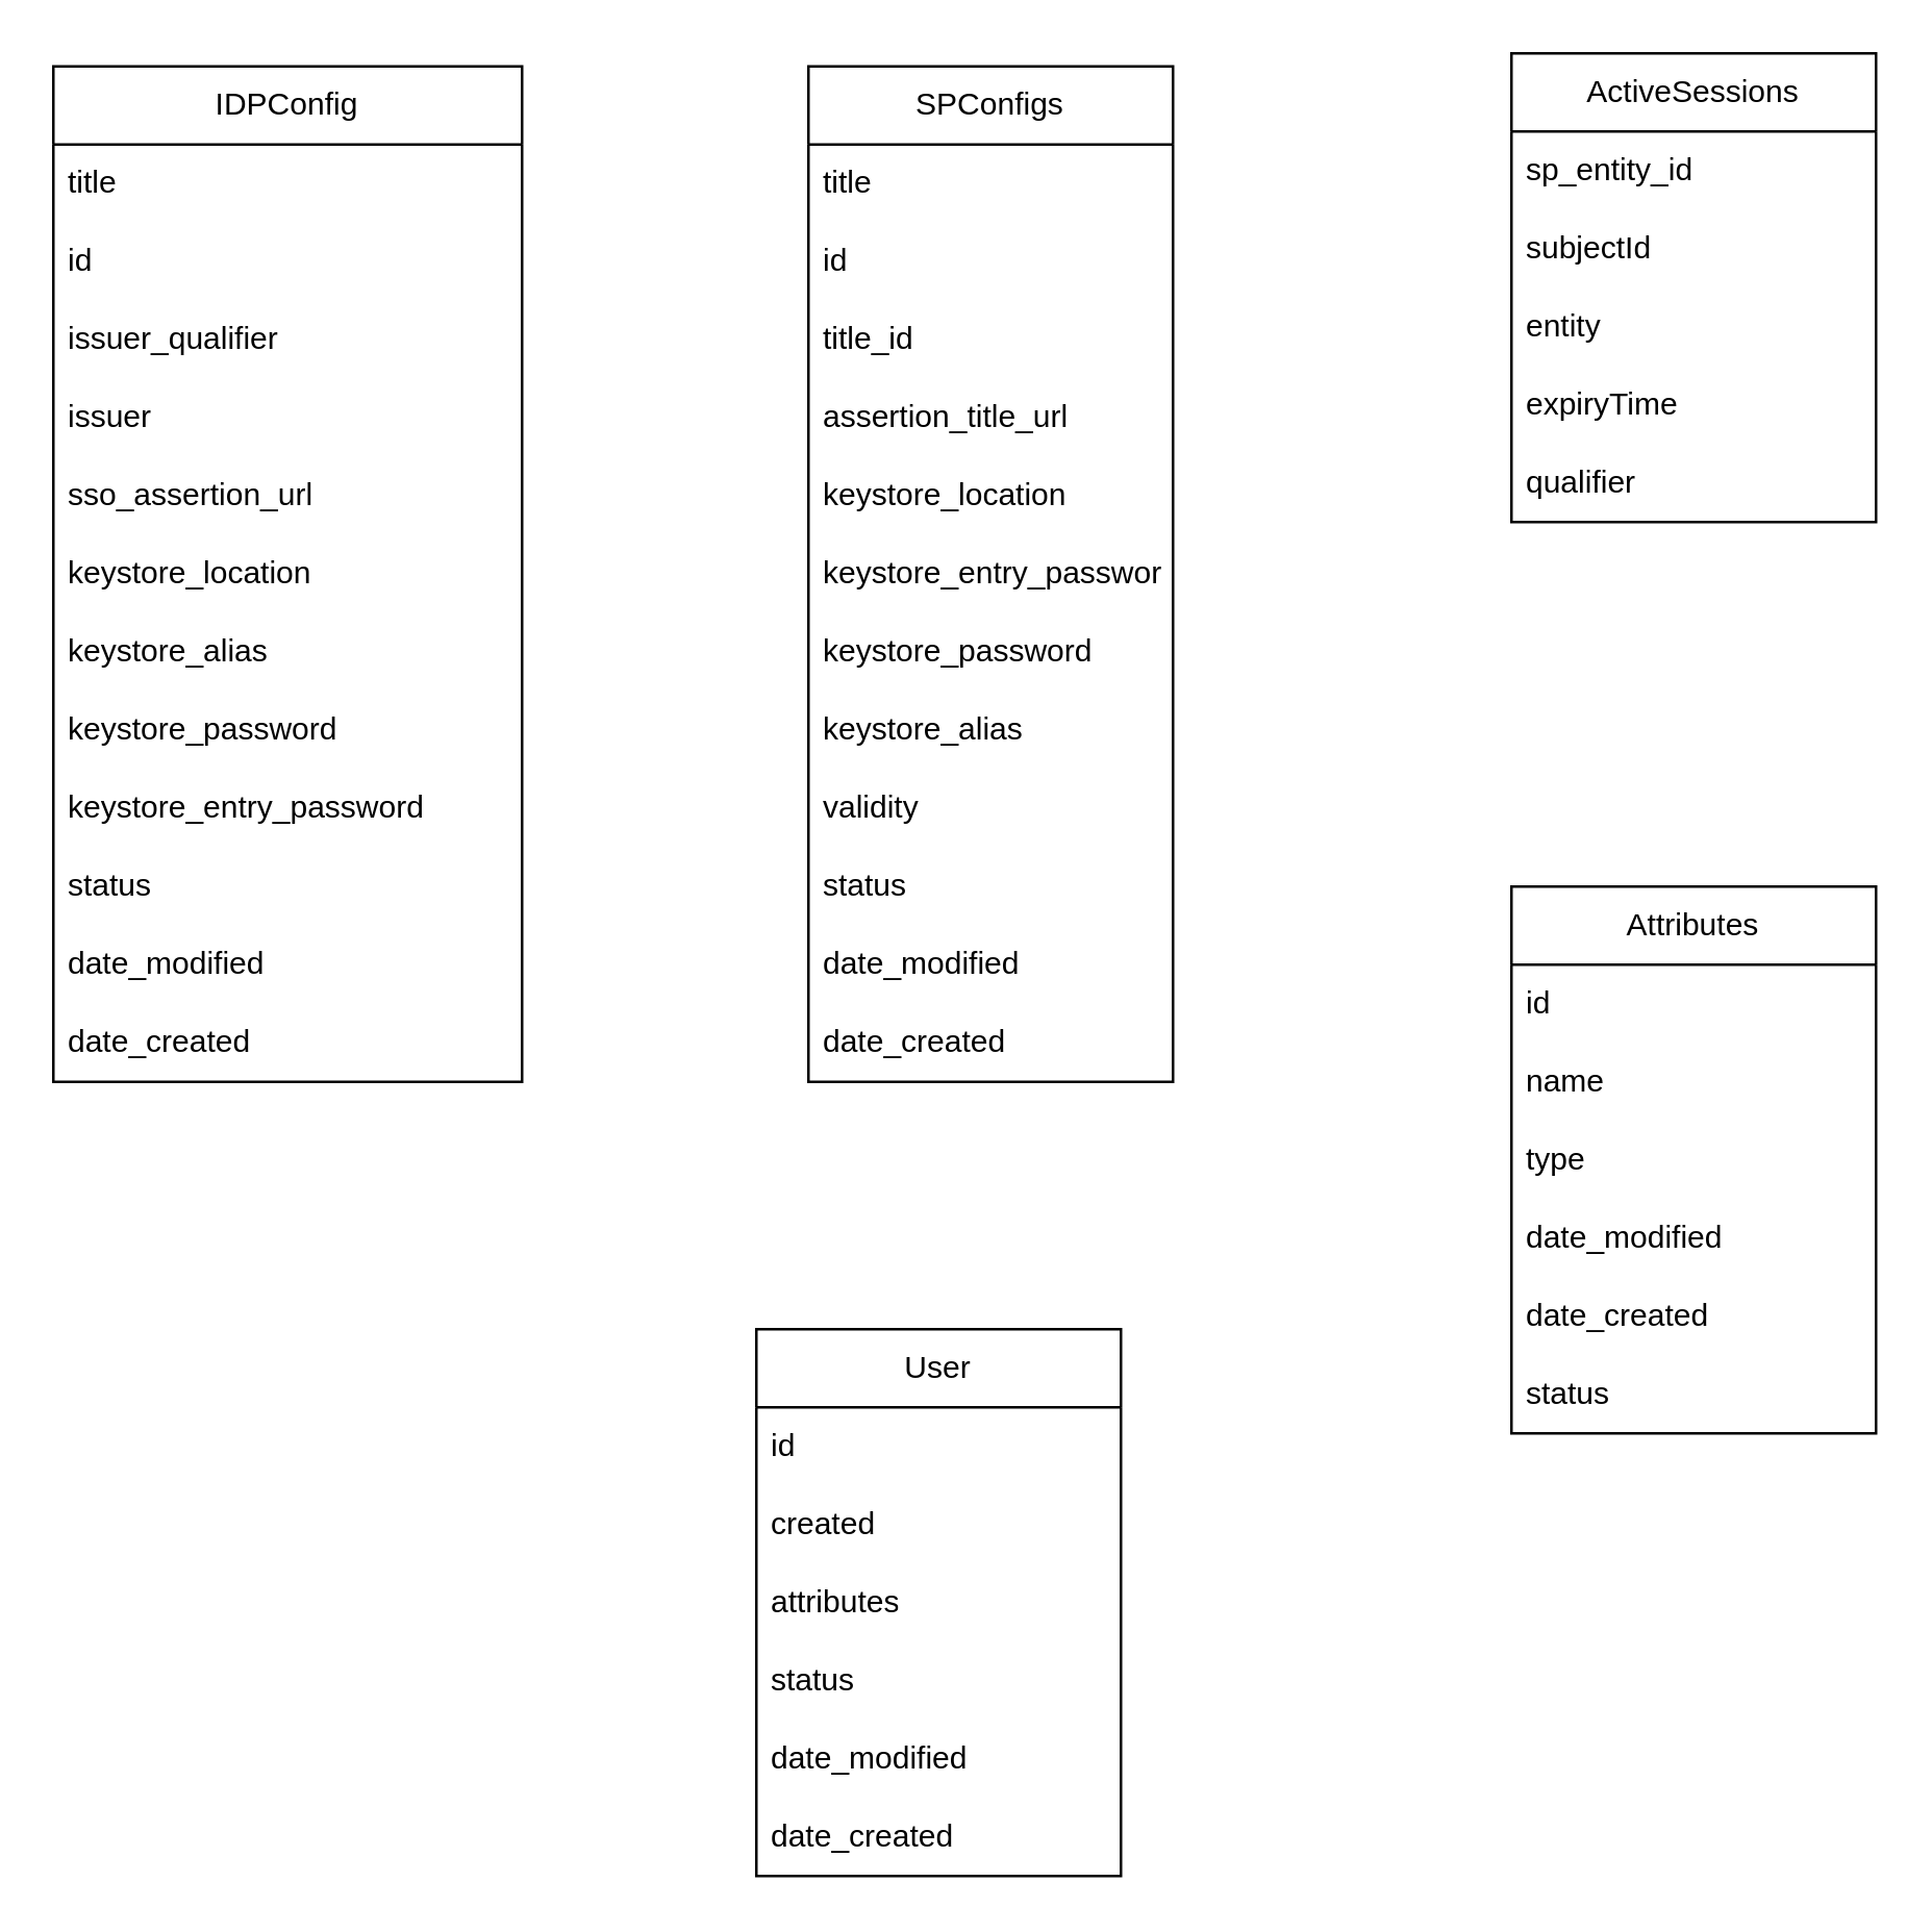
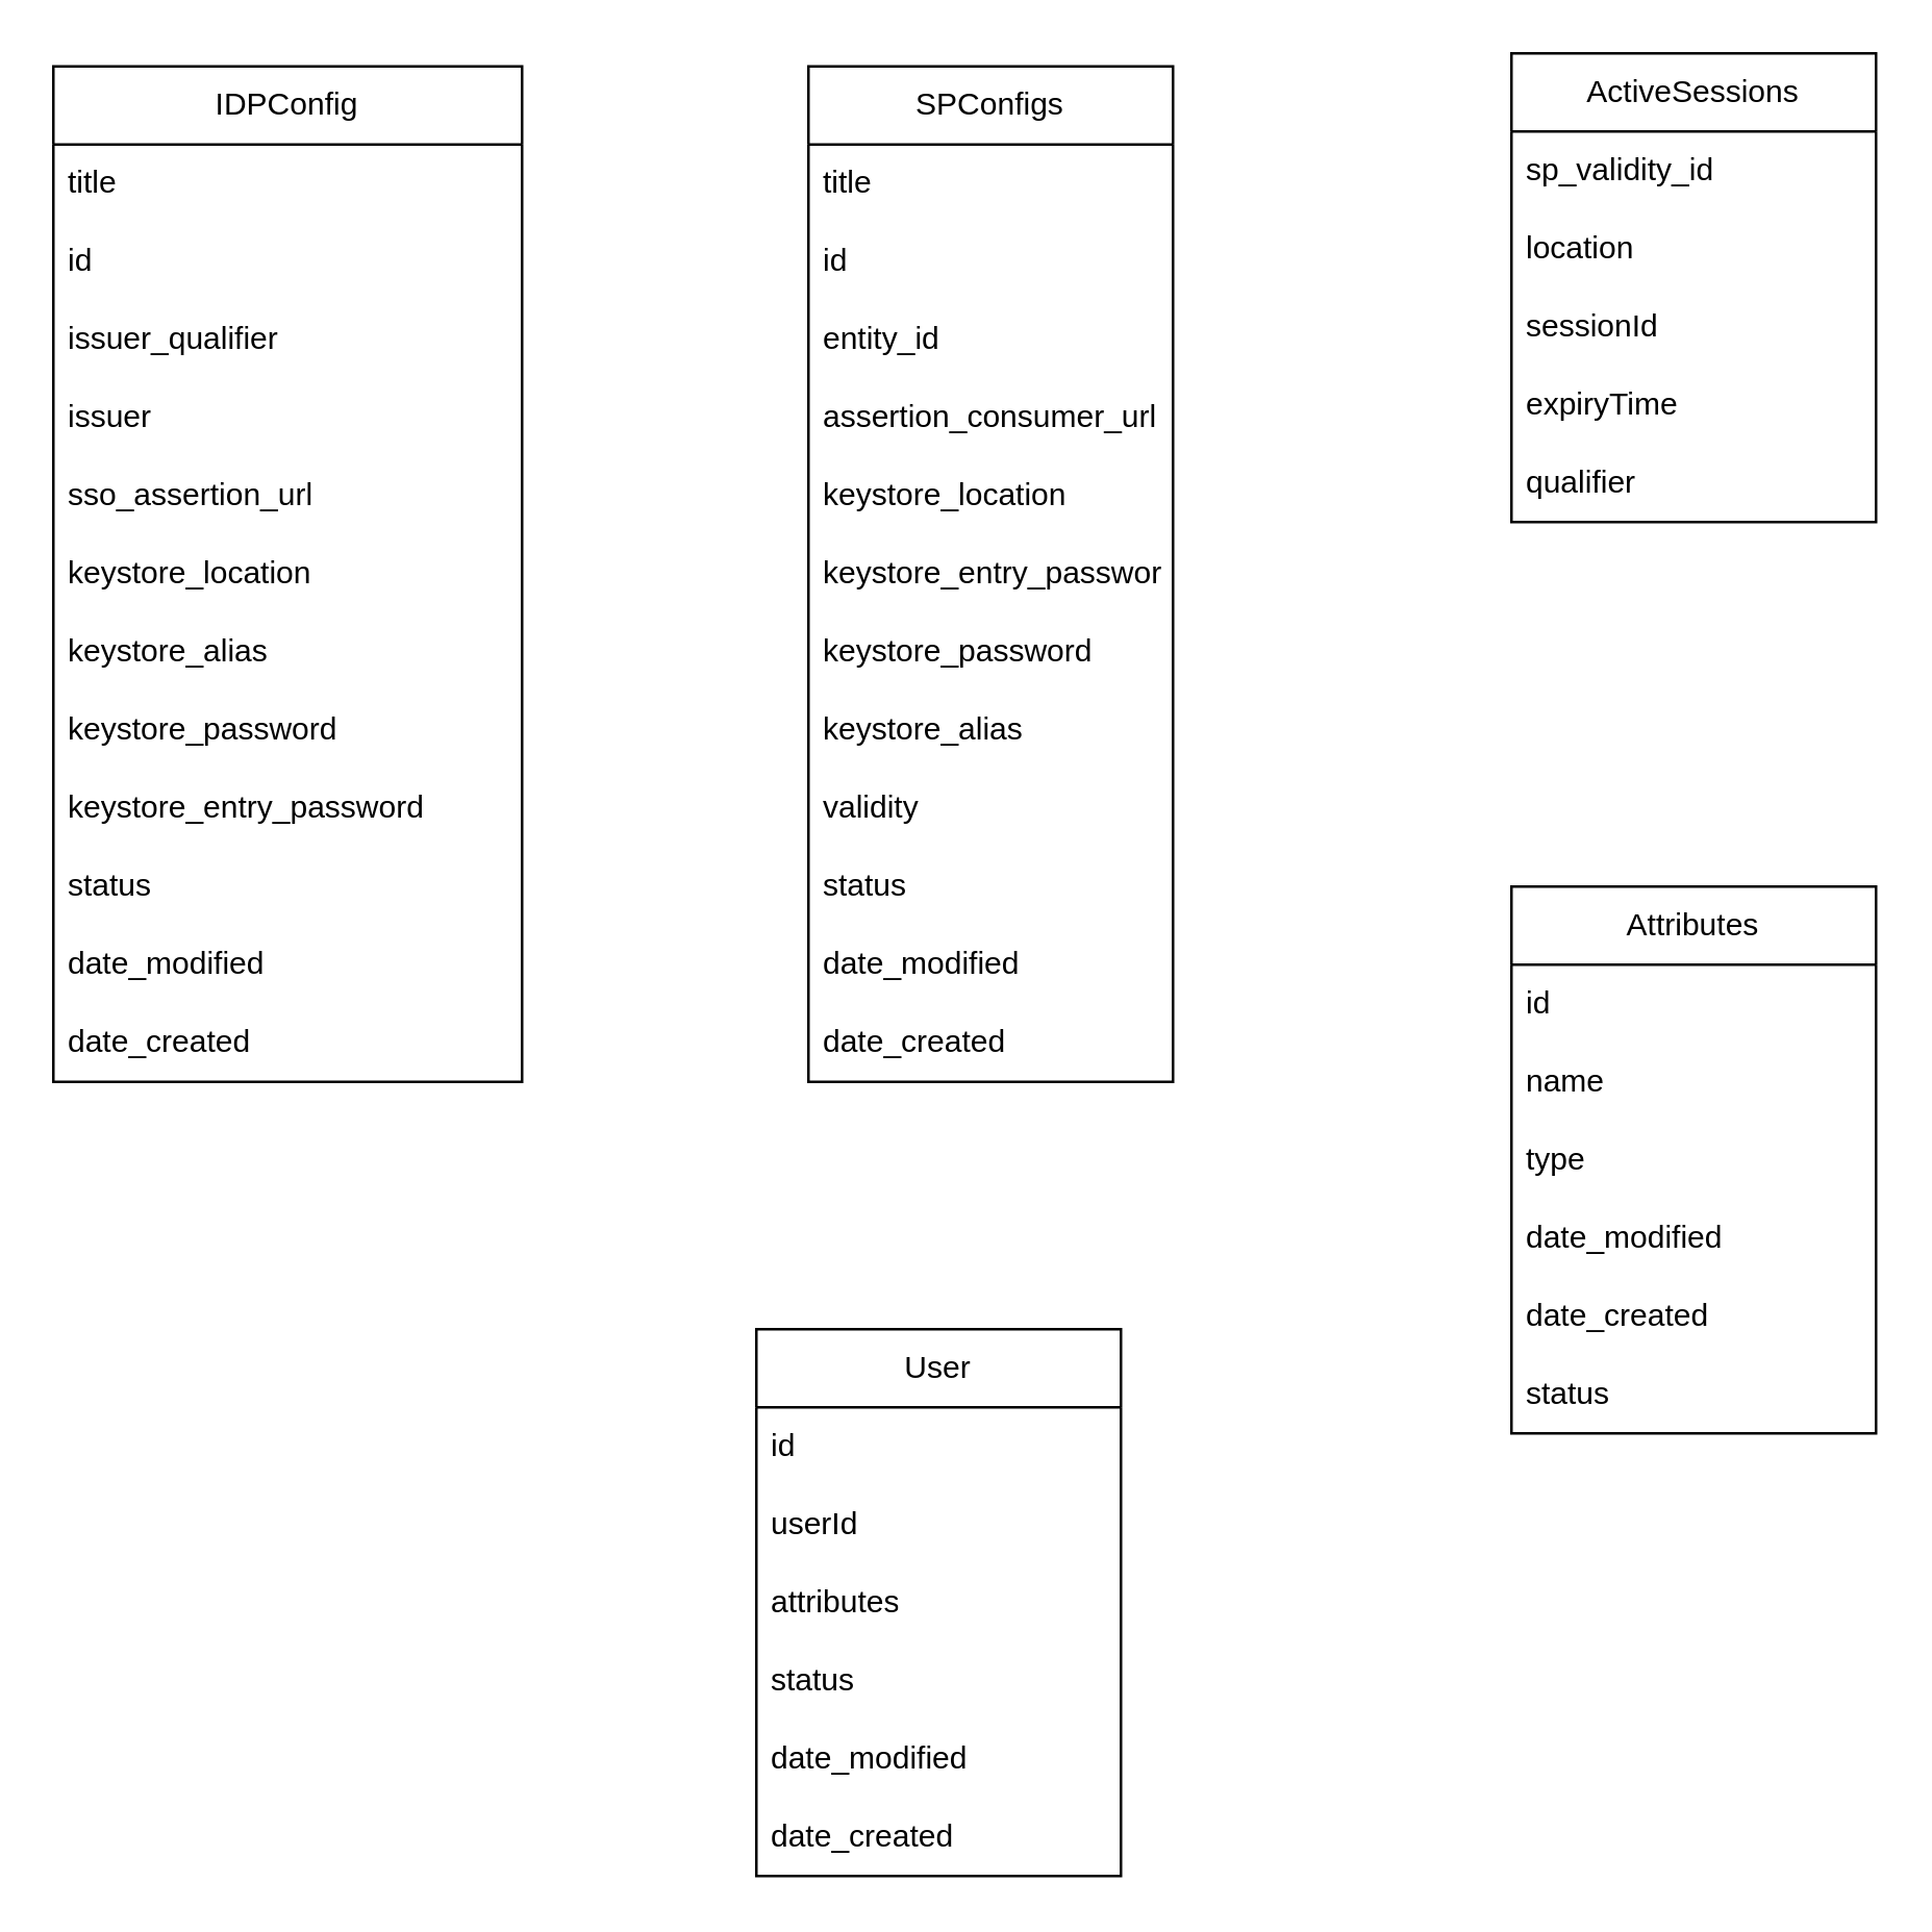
- <mxCell id="29" value="sp_entity_id" style="text;strokeColor=none;fillColor=none;align=left;verticalAlign=middle;spacingLeft=4;spacingRight=4;overflow=hidden;points=[[0,0.5],[1,0.5]];portConstraint=eastwest;rotatable=0;whiteSpace=wrap;html=1;" vertex="1" parent="28"><mxGeometry y="30" width="140" height="30" as="geometry" /></mxCell>
+ <mxCell id="29" value="sp_validity_id" style="text;strokeColor=none;fillColor=none;align=left;verticalAlign=middle;spacingLeft=4;spacingRight=4;overflow=hidden;points=[[0,0.5],[1,0.5]];portConstraint=eastwest;rotatable=0;whiteSpace=wrap;html=1;" vertex="1" parent="28"><mxGeometry y="30" width="140" height="30" as="geometry" /></mxCell>
- <mxCell id="30" value="subjectId" style="text;strokeColor=none;fillColor=none;align=left;verticalAlign=middle;spacingLeft=4;spacingRight=4;overflow=hidden;points=[[0,0.5],[1,0.5]];portConstraint=eastwest;rotatable=0;whiteSpace=wrap;html=1;" vertex="1" parent="28"><mxGeometry y="60" width="140" height="30" as="geometry" /></mxCell>
+ <mxCell id="30" value="location" style="text;strokeColor=none;fillColor=none;align=left;verticalAlign=middle;spacingLeft=4;spacingRight=4;overflow=hidden;points=[[0,0.5],[1,0.5]];portConstraint=eastwest;rotatable=0;whiteSpace=wrap;html=1;" vertex="1" parent="28"><mxGeometry y="60" width="140" height="30" as="geometry" /></mxCell>
- <mxCell id="31" value="entity" style="text;strokeColor=none;fillColor=none;align=left;verticalAlign=middle;spacingLeft=4;spacingRight=4;overflow=hidden;points=[[0,0.5],[1,0.5]];portConstraint=eastwest;rotatable=0;whiteSpace=wrap;html=1;" vertex="1" parent="28"><mxGeometry y="90" width="140" height="30" as="geometry" /></mxCell>
+ <mxCell id="31" value="sessionId" style="text;strokeColor=none;fillColor=none;align=left;verticalAlign=middle;spacingLeft=4;spacingRight=4;overflow=hidden;points=[[0,0.5],[1,0.5]];portConstraint=eastwest;rotatable=0;whiteSpace=wrap;html=1;" vertex="1" parent="28"><mxGeometry y="90" width="140" height="30" as="geometry" /></mxCell>
- <mxCell id="18" value="title_id" style="text;strokeColor=none;fillColor=none;align=left;verticalAlign=middle;spacingLeft=4;spacingRight=4;overflow=hidden;points=[[0,0.5],[1,0.5]];portConstraint=eastwest;rotatable=0;whiteSpace=wrap;html=1;" vertex="1" parent="15"><mxGeometry y="90" width="140" height="30" as="geometry" /></mxCell>
+ <mxCell id="18" value="entity_id" style="text;strokeColor=none;fillColor=none;align=left;verticalAlign=middle;spacingLeft=4;spacingRight=4;overflow=hidden;points=[[0,0.5],[1,0.5]];portConstraint=eastwest;rotatable=0;whiteSpace=wrap;html=1;" vertex="1" parent="15"><mxGeometry y="90" width="140" height="30" as="geometry" /></mxCell>
- <mxCell id="19" value="assertion_title_url" style="text;strokeColor=none;fillColor=none;align=left;verticalAlign=middle;spacingLeft=4;spacingRight=4;overflow=hidden;points=[[0,0.5],[1,0.5]];portConstraint=eastwest;rotatable=0;whiteSpace=wrap;html=1;" vertex="1" parent="15"><mxGeometry y="120" width="140" height="30" as="geometry" /></mxCell>
+ <mxCell id="19" value="assertion_consumer_url" style="text;strokeColor=none;fillColor=none;align=left;verticalAlign=middle;spacingLeft=4;spacingRight=4;overflow=hidden;points=[[0,0.5],[1,0.5]];portConstraint=eastwest;rotatable=0;whiteSpace=wrap;html=1;" vertex="1" parent="15"><mxGeometry y="120" width="140" height="30" as="geometry" /></mxCell>
- <mxCell id="36" value="created" style="text;strokeColor=none;fillColor=none;align=left;verticalAlign=middle;spacingLeft=4;spacingRight=4;overflow=hidden;points=[[0,0.5],[1,0.5]];portConstraint=eastwest;rotatable=0;whiteSpace=wrap;html=1;" vertex="1" parent="34"><mxGeometry y="60" width="140" height="30" as="geometry" /></mxCell>
+ <mxCell id="36" value="userId" style="text;strokeColor=none;fillColor=none;align=left;verticalAlign=middle;spacingLeft=4;spacingRight=4;overflow=hidden;points=[[0,0.5],[1,0.5]];portConstraint=eastwest;rotatable=0;whiteSpace=wrap;html=1;" vertex="1" parent="34"><mxGeometry y="60" width="140" height="30" as="geometry" /></mxCell>
